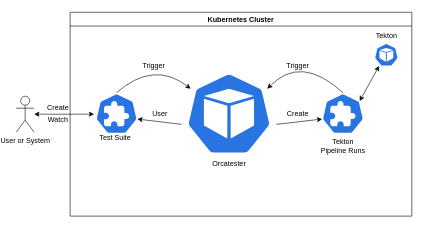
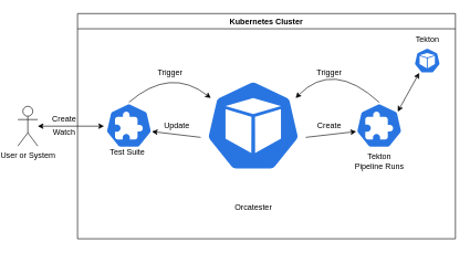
- <mxCell id="14" value="User" style="text;html=1;strokeColor=none;fillColor=none;align=center;verticalAlign=middle;whiteSpace=wrap;rounded=0;" parent="2" vertex="1"><mxGeometry x="130" y="159" width="40" height="20" as="geometry" /></mxCell>
+ <mxCell id="14" value="Update" style="text;html=1;strokeColor=none;fillColor=none;align=center;verticalAlign=middle;whiteSpace=wrap;rounded=0;" parent="2" vertex="1"><mxGeometry x="130" y="159" width="40" height="20" as="geometry" /></mxCell>
- <mxCell id="8" value="Orcatester" style="text;html=1;strokeColor=none;fillColor=none;align=center;verticalAlign=middle;whiteSpace=wrap;rounded=0;" parent="2" vertex="1"><mxGeometry x="202.5" y="238" width="125" height="30" as="geometry" /></mxCell>
+ <mxCell id="8" value="Orcatester" style="text;html=1;strokeColor=none;fillColor=none;align=center;verticalAlign=middle;whiteSpace=wrap;rounded=0;" parent="2" vertex="1"><mxGeometry x="202.5" y="278" width="125" height="30" as="geometry" /></mxCell>
